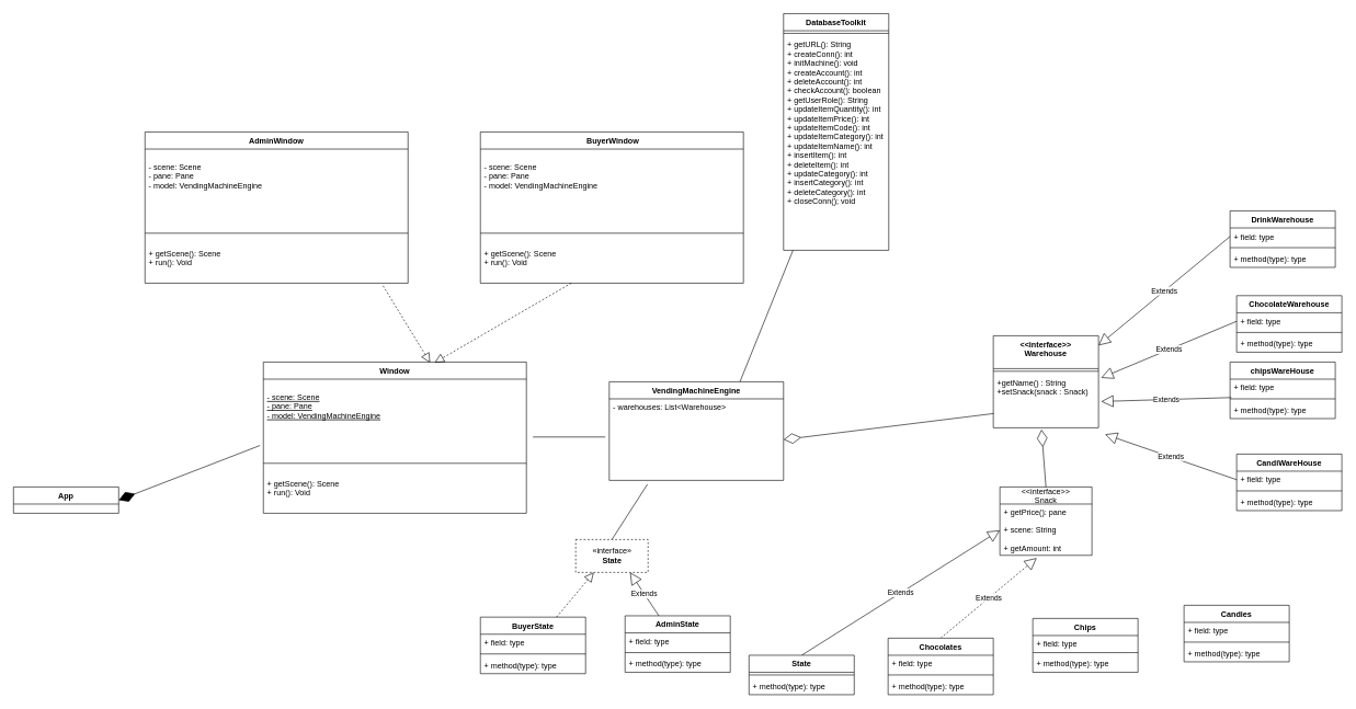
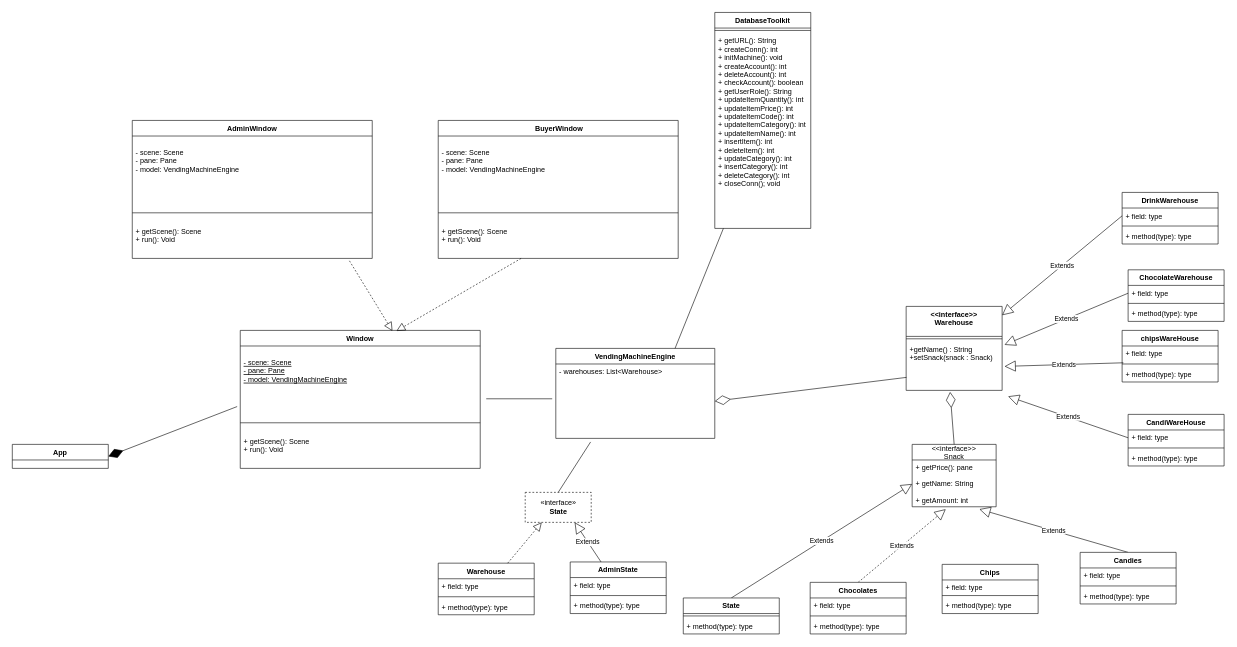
- <mxCell id="55" value="+ scene: String" style="text;strokeColor=none;fillColor=none;align=left;verticalAlign=top;spacingLeft=4;spacingRight=4;overflow=hidden;rotatable=0;points=[[0,0.5],[1,0.5]];portConstraint=eastwest;" parent="53" vertex="1"><mxGeometry y="52" width="140" height="28" as="geometry" /></mxCell>
+ <mxCell id="55" value="+ getName: String" style="text;strokeColor=none;fillColor=none;align=left;verticalAlign=top;spacingLeft=4;spacingRight=4;overflow=hidden;rotatable=0;points=[[0,0.5],[1,0.5]];portConstraint=eastwest;" parent="53" vertex="1"><mxGeometry y="52" width="140" height="28" as="geometry" /></mxCell>
+ <mxCell id="40" value="Extends" style="endArrow=block;endSize=16;endFill=0;html=1;entryX=0.8;entryY=1.167;entryDx=0;entryDy=0;entryPerimeter=0;exitX=0.5;exitY=0;exitDx=0;exitDy=0;" parent="1" source="65" target="56" edge="1"><mxGeometry width="160" relative="1" as="geometry"><mxPoint x="1610" y="690" as="sourcePoint" /><mxPoint x="1770" y="690" as="targetPoint" /></mxGeometry></mxCell>
- <mxCell id="75" value="BuyerState" style="swimlane;fontStyle=1;align=center;verticalAlign=top;childLayout=stackLayout;horizontal=1;startSize=26;horizontalStack=0;resizeParent=1;resizeParentMax=0;resizeLast=0;collapsible=1;marginBottom=0;" parent="1" vertex="1"><mxGeometry x="730" y="938" width="160" height="86" as="geometry" /></mxCell>
+ <mxCell id="75" value="Warehouse" style="swimlane;fontStyle=1;align=center;verticalAlign=top;childLayout=stackLayout;horizontal=1;startSize=26;horizontalStack=0;resizeParent=1;resizeParentMax=0;resizeLast=0;collapsible=1;marginBottom=0;" parent="1" vertex="1"><mxGeometry x="730" y="938" width="160" height="86" as="geometry" /></mxCell>
